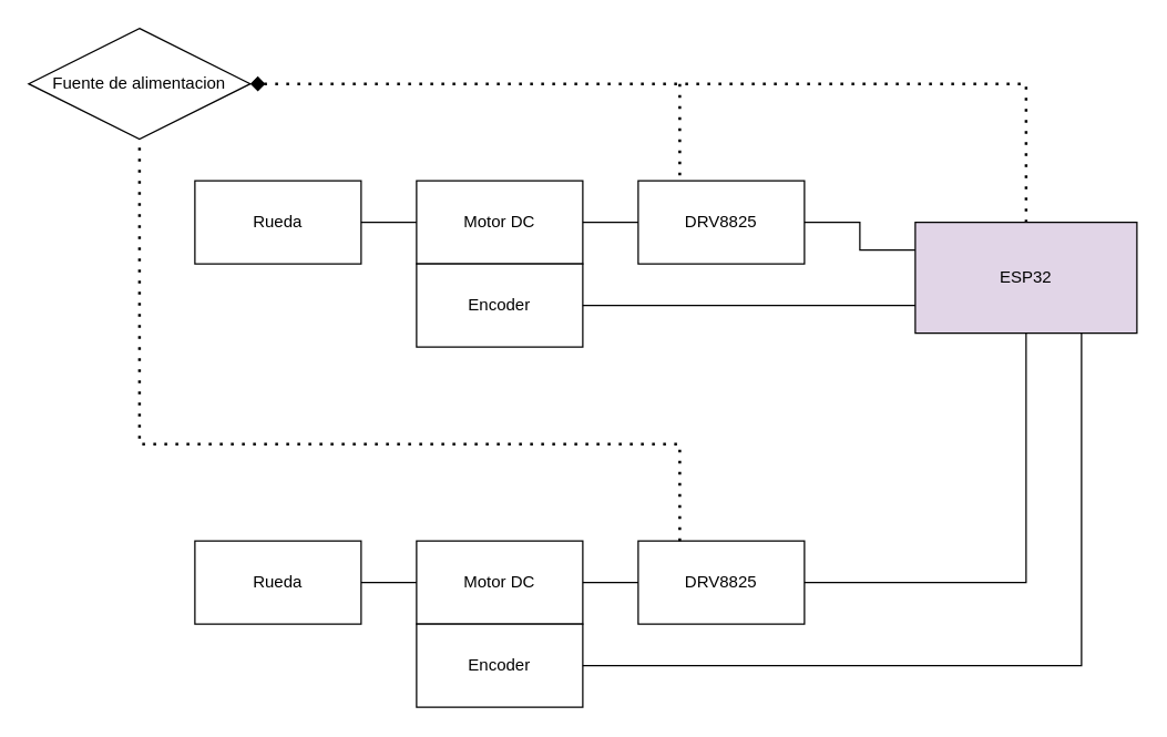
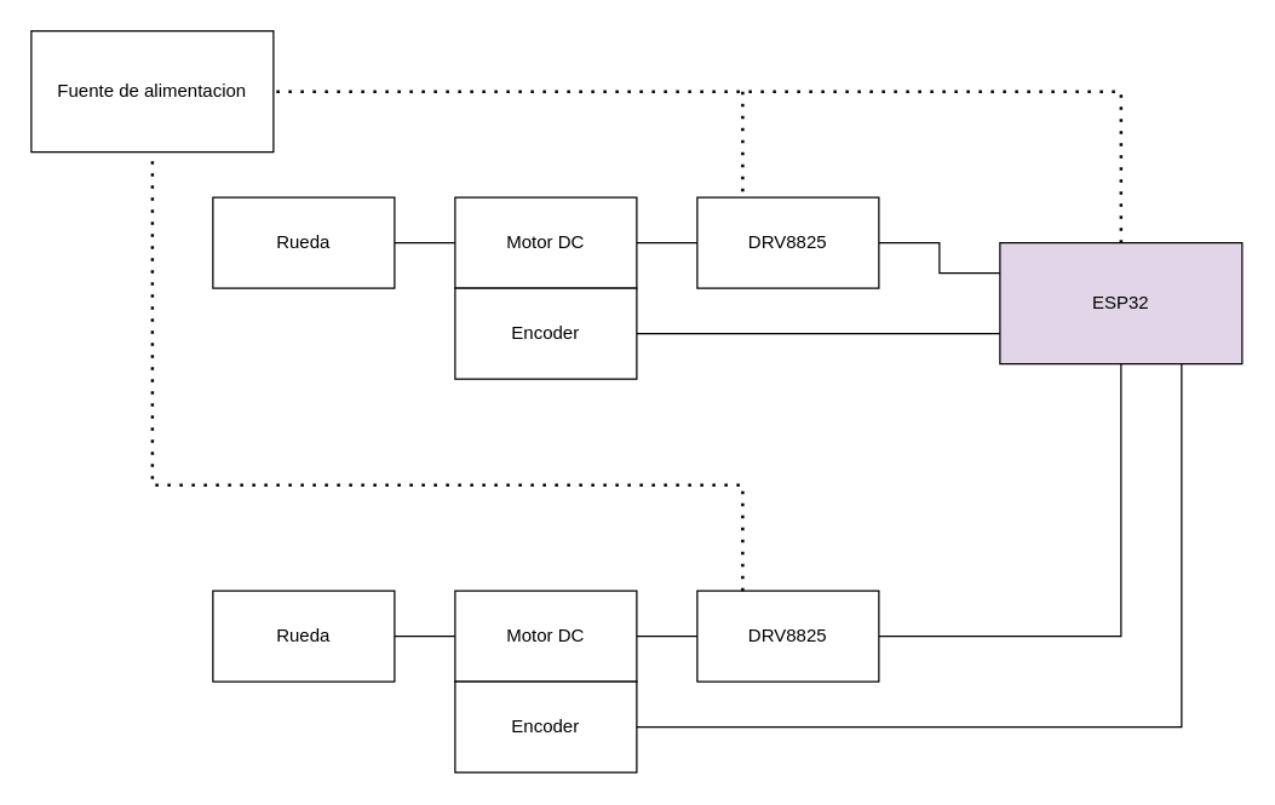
- <mxCell id="15" value="Fuente de alimentacion" style="rhombus;whiteSpace=wrap;html=1;" parent="1" vertex="1"><mxGeometry x="20" y="20" width="160" height="80" as="geometry" /></mxCell>
+ <mxCell id="15" value="Fuente de alimentacion" style="rounded=0;whiteSpace=wrap;html=1;" parent="1" vertex="1"><mxGeometry x="20" y="20" width="160" height="80" as="geometry" /></mxCell>
- <mxCell id="20" value="" style="endArrow=diamond;dashed=1;html=1;dashPattern=1 3;strokeWidth=2;rounded=0;entryX=1;entryY=0.5;entryDx=0;entryDy=0;exitX=0.5;exitY=0;exitDx=0;exitDy=0;" parent="1" target="15" edge="1" source="4"><mxGeometry width="50" height="50" relative="1" as="geometry"><mxPoint x="740" y="60" as="sourcePoint" /><mxPoint x="680" y="250" as="targetPoint" /><Array as="points"><mxPoint x="740" y="60" /></Array></mxGeometry></mxCell>
+ <mxCell id="20" value="" style="endArrow=none;dashed=1;html=1;dashPattern=1 3;strokeWidth=2;rounded=0;entryX=1;entryY=0.5;entryDx=0;entryDy=0;exitX=0.5;exitY=0;exitDx=0;exitDy=0;" parent="1" target="15" edge="1" source="4"><mxGeometry width="50" height="50" relative="1" as="geometry"><mxPoint x="740" y="60" as="sourcePoint" /><mxPoint x="680" y="250" as="targetPoint" /><Array as="points"><mxPoint x="740" y="60" /></Array></mxGeometry></mxCell>
